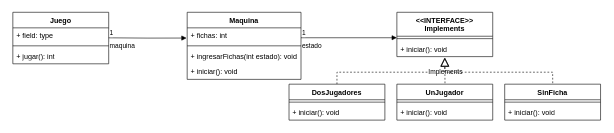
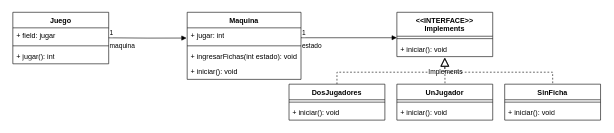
- <mxCell id="26" value="+ field: type" style="text;strokeColor=none;fillColor=none;align=left;verticalAlign=top;spacingLeft=4;spacingRight=4;overflow=hidden;rotatable=0;points=[[0,0.5],[1,0.5]];portConstraint=eastwest;whiteSpace=wrap;html=1;" vertex="1" parent="25"><mxGeometry y="26" width="160" height="26" as="geometry" /></mxCell>
+ <mxCell id="26" value="+ field: jugar" style="text;strokeColor=none;fillColor=none;align=left;verticalAlign=top;spacingLeft=4;spacingRight=4;overflow=hidden;rotatable=0;points=[[0,0.5],[1,0.5]];portConstraint=eastwest;whiteSpace=wrap;html=1;" vertex="1" parent="25"><mxGeometry y="26" width="160" height="26" as="geometry" /></mxCell>
- <mxCell id="3" value="+ fichas: int" style="text;strokeColor=none;fillColor=none;align=left;verticalAlign=top;spacingLeft=4;spacingRight=4;overflow=hidden;rotatable=0;points=[[0,0.5],[1,0.5]];portConstraint=eastwest;whiteSpace=wrap;html=1;" vertex="1" parent="2"><mxGeometry y="26" width="190" height="26" as="geometry" /></mxCell>
+ <mxCell id="3" value="+ jugar: int" style="text;strokeColor=none;fillColor=none;align=left;verticalAlign=top;spacingLeft=4;spacingRight=4;overflow=hidden;rotatable=0;points=[[0,0.5],[1,0.5]];portConstraint=eastwest;whiteSpace=wrap;html=1;" vertex="1" parent="2"><mxGeometry y="26" width="190" height="26" as="geometry" /></mxCell>
